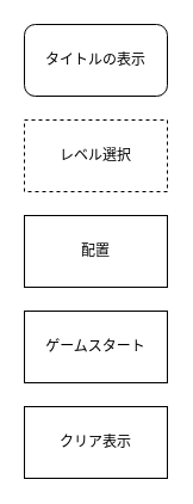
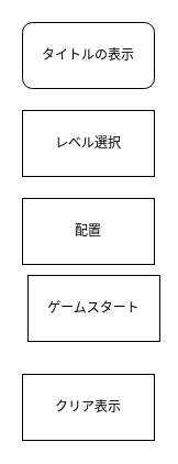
- <mxCell id="4" value="レベル選択" style="rounded=0;whiteSpace=wrap;html=1;dashed=1;" vertex="1" parent="1"><mxGeometry x="20" y="100" width="120" height="60" as="geometry" /></mxCell>
+ <mxCell id="4" value="レベル選択" style="rounded=0;whiteSpace=wrap;html=1;" vertex="1" parent="1"><mxGeometry x="20" y="100" width="120" height="60" as="geometry" /></mxCell>
- <mxCell id="2" value="ゲームスタート" style="rounded=0;whiteSpace=wrap;html=1;" vertex="1" parent="1"><mxGeometry x="20" y="260" width="120" height="60" as="geometry" /></mxCell>
+ <mxCell id="2" value="ゲームスタート" style="rounded=0;whiteSpace=wrap;html=1;" vertex="1" parent="1"><mxGeometry x="25" y="250" width="120" height="60" as="geometry" /></mxCell>
